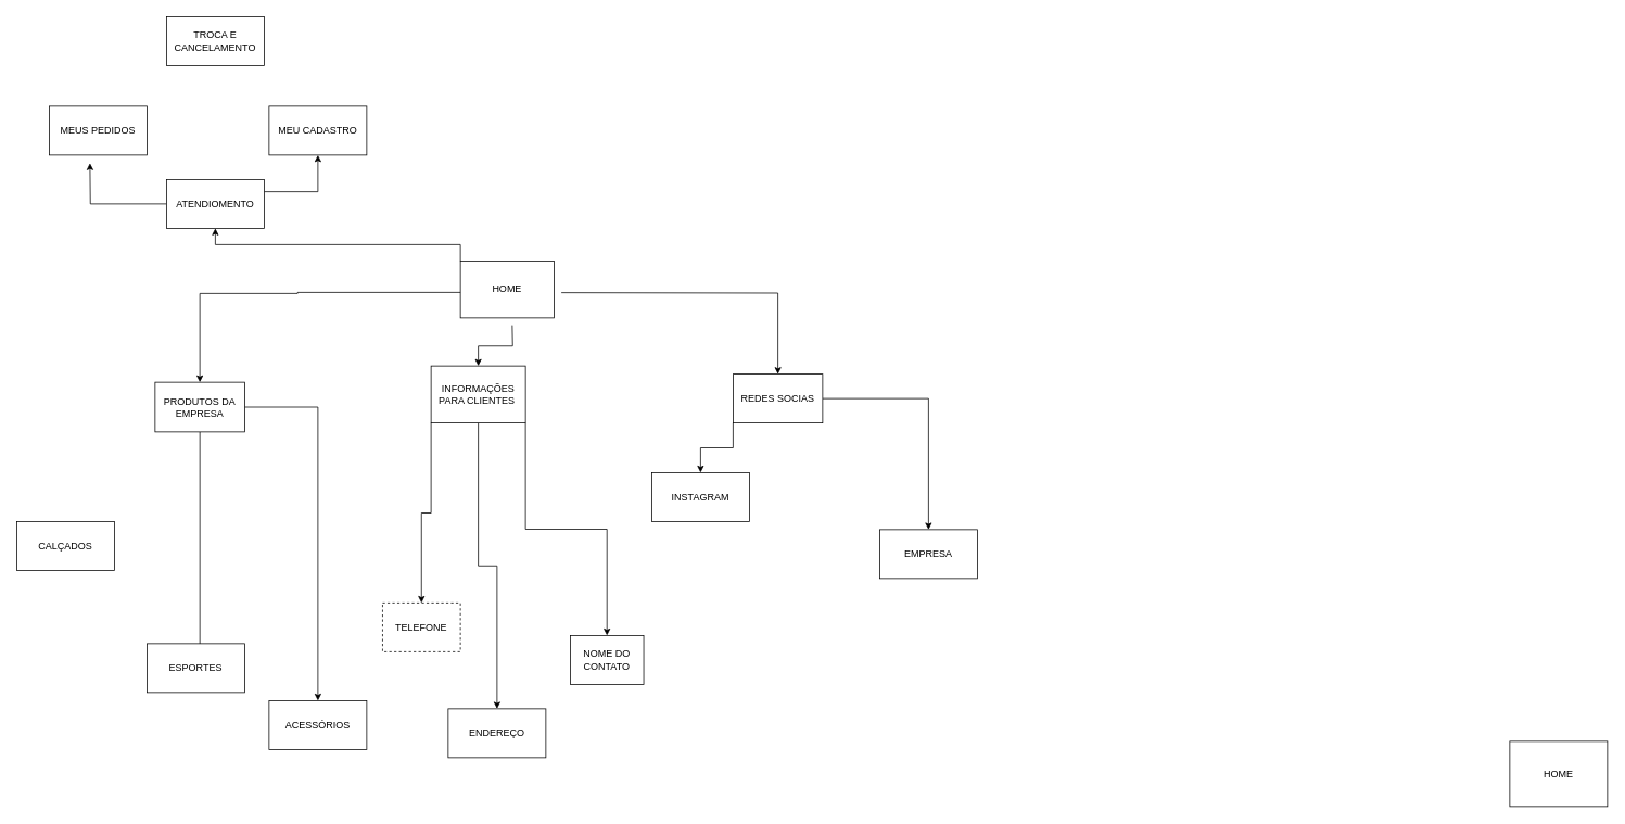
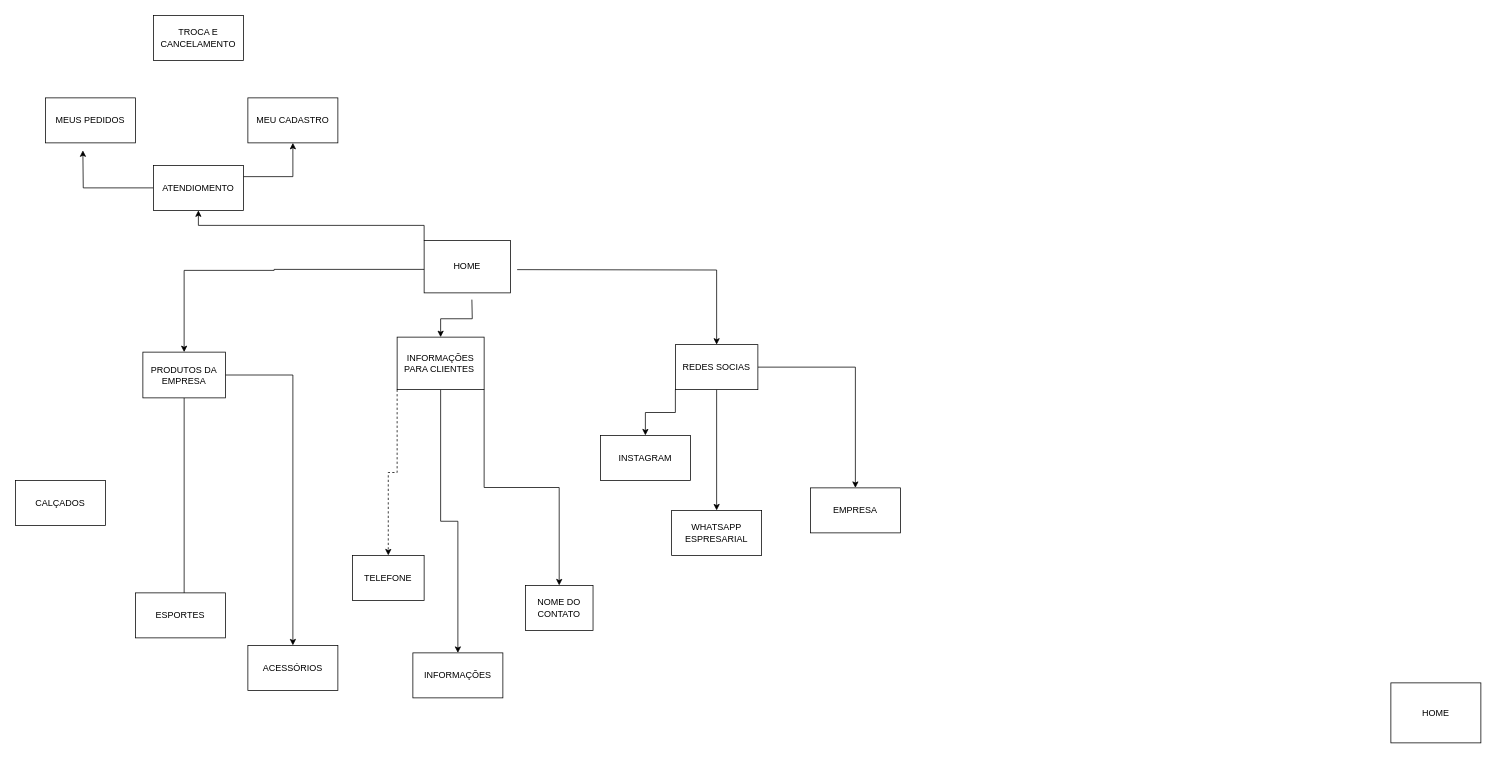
+ <mxCell id="9" style="edgeStyle=orthogonalEdgeStyle;rounded=0;orthogonalLoop=1;jettySize=auto;html=1;" edge="1" parent="1" source="12" target="13"><mxGeometry relative="1" as="geometry"><mxPoint x="885" y="659" as="targetPoint" /></mxGeometry></mxCell>
- <mxCell id="16" style="edgeStyle=orthogonalEdgeStyle;rounded=0;orthogonalLoop=1;jettySize=auto;html=1;exitX=0;exitY=1;exitDx=0;exitDy=0;" edge="1" parent="1" source="18" target="19"><mxGeometry relative="1" as="geometry"><mxPoint x="569.421" y="569" as="targetPoint" /></mxGeometry></mxCell>
+ <mxCell id="16" style="edgeStyle=orthogonalEdgeStyle;rounded=0;orthogonalLoop=1;jettySize=auto;html=1;exitX=0;exitY=1;exitDx=0;exitDy=0;dashed=1;" edge="1" parent="1" source="18" target="19"><mxGeometry relative="1" as="geometry"><mxPoint x="569.421" y="569" as="targetPoint" /></mxGeometry></mxCell>
+ <mxCell id="13" value="&lt;font style=&quot;vertical-align: inherit;&quot;&gt;&lt;font style=&quot;vertical-align: inherit;&quot;&gt;WHATSAPP&lt;br&gt;ESPRESARIAL&lt;br&gt;&lt;/font&gt;&lt;/font&gt;" style="rounded=0;whiteSpace=wrap;html=1;" vertex="1" parent="1"><mxGeometry x="895" y="680" width="120" height="60" as="geometry" /></mxCell>
- <mxCell id="19" value="&lt;font style=&quot;vertical-align: inherit;&quot;&gt;&lt;font style=&quot;vertical-align: inherit;&quot;&gt;TELEFONE&lt;/font&gt;&lt;/font&gt;" style="rounded=0;whiteSpace=wrap;html=1;dashed=1;" vertex="1" parent="1"><mxGeometry x="469.42" y="740" width="95.58" height="60" as="geometry" /></mxCell>
+ <mxCell id="19" value="&lt;font style=&quot;vertical-align: inherit;&quot;&gt;&lt;font style=&quot;vertical-align: inherit;&quot;&gt;TELEFONE&lt;/font&gt;&lt;/font&gt;" style="rounded=0;whiteSpace=wrap;html=1;" vertex="1" parent="1"><mxGeometry x="469.42" y="740" width="95.58" height="60" as="geometry" /></mxCell>
- <mxCell id="26" value="ENDEREÇO" style="rounded=0;whiteSpace=wrap;html=1;" vertex="1" parent="1"><mxGeometry x="550" y="870" width="120" height="60" as="geometry" /></mxCell>
+ <mxCell id="26" value="INFORMAÇÕES" style="rounded=0;whiteSpace=wrap;html=1;" vertex="1" parent="1"><mxGeometry x="550" y="870" width="120" height="60" as="geometry" /></mxCell>
